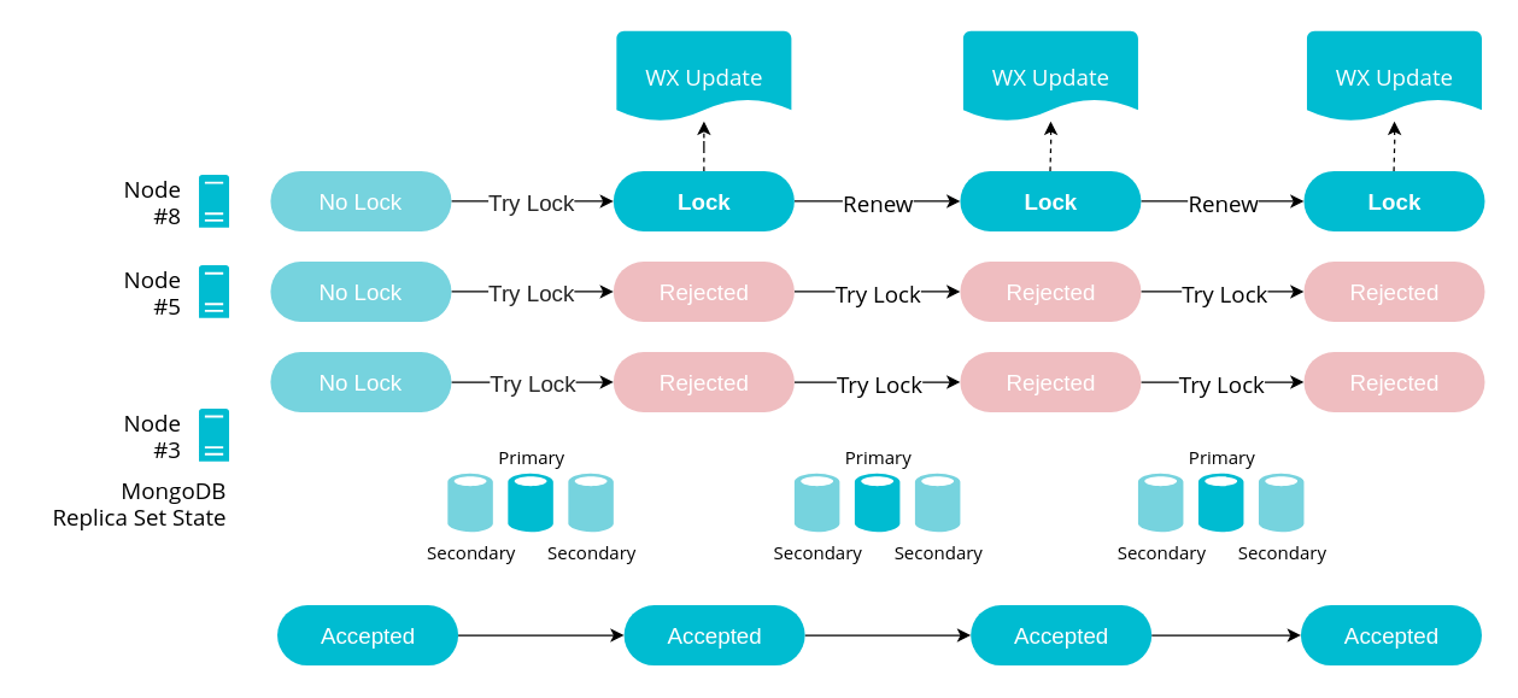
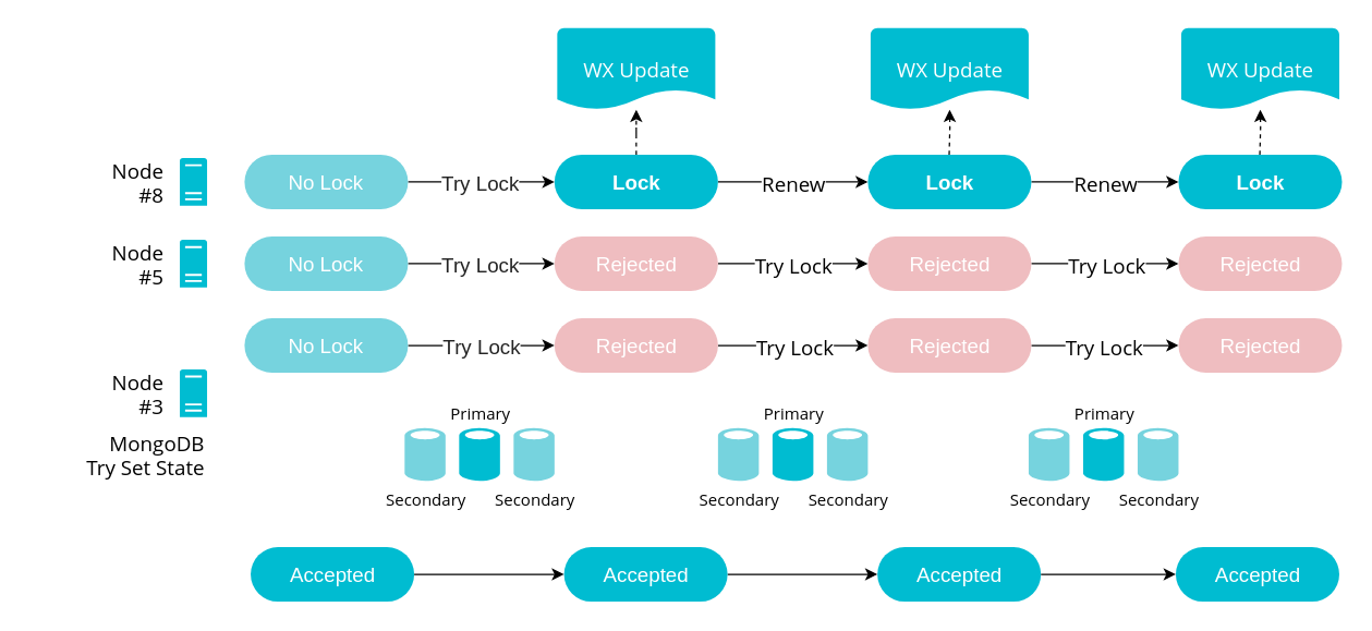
- <mxCell id="48" value="MongoDB&lt;br&gt;Replica Set State&lt;br&gt;" style="text;html=1;strokeColor=none;fillColor=none;align=right;verticalAlign=middle;whiteSpace=wrap;rounded=0;shadow=0;labelBackgroundColor=#ffffff;fontFamily=Open Sans;fontSize=15;fontColor=#000000;" vertex="1" parent="1"><mxGeometry x="20.5" y="323" width="131" height="20" as="geometry" /></mxCell>
+ <mxCell id="48" value="MongoDB&lt;br&gt;Try Set State&lt;br&gt;" style="text;html=1;strokeColor=none;fillColor=none;align=right;verticalAlign=middle;whiteSpace=wrap;rounded=0;shadow=0;labelBackgroundColor=#ffffff;fontFamily=Open Sans;fontSize=15;fontColor=#000000;" vertex="1" parent="1"><mxGeometry x="20.5" y="323" width="131" height="20" as="geometry" /></mxCell>
